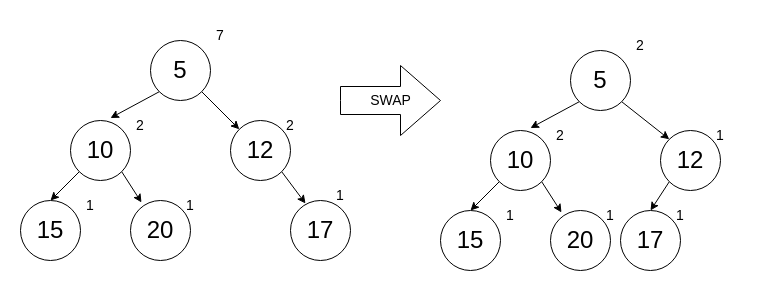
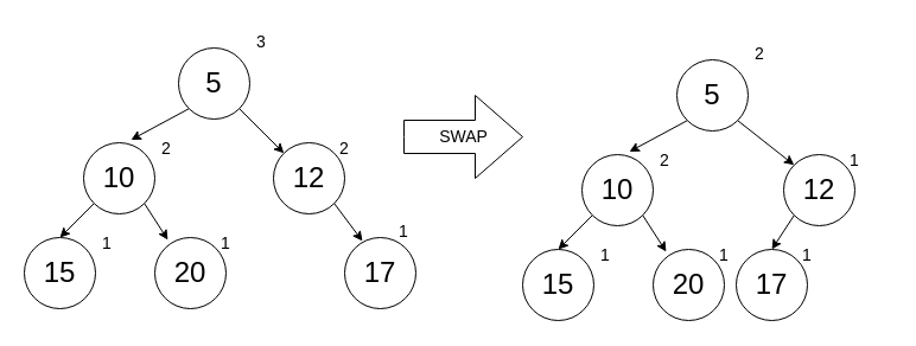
- <mxCell id="13" value="7" style="text;html=1;strokeColor=none;fillColor=none;align=center;verticalAlign=middle;whiteSpace=wrap;rounded=0;fontSize=14;" vertex="1" parent="1"><mxGeometry x="190" y="20" width="60" height="30" as="geometry" /></mxCell>
+ <mxCell id="13" value="3" style="text;html=1;strokeColor=none;fillColor=none;align=center;verticalAlign=middle;whiteSpace=wrap;rounded=0;fontSize=14;" vertex="1" parent="1"><mxGeometry x="190" y="20" width="60" height="30" as="geometry" /></mxCell>
- <mxCell id="36" value="SWAP" style="html=1;shadow=0;dashed=0;align=center;verticalAlign=middle;shape=mxgraph.arrows2.arrow;dy=0.6;dx=40;notch=0;fontSize=14;strokeColor=#000000;fillColor=none;" vertex="1" parent="1"><mxGeometry x="340" y="65" width="100" height="70" as="geometry" /></mxCell>
+ <mxCell id="36" value="SWAP" style="html=1;shadow=0;dashed=0;align=center;verticalAlign=middle;shape=mxgraph.arrows2.arrow;dy=0.6;dx=40;notch=0;fontSize=14;strokeColor=#000000;fillColor=none;" vertex="1" parent="1"><mxGeometry x="340" y="80" width="100" height="70" as="geometry" /></mxCell>
